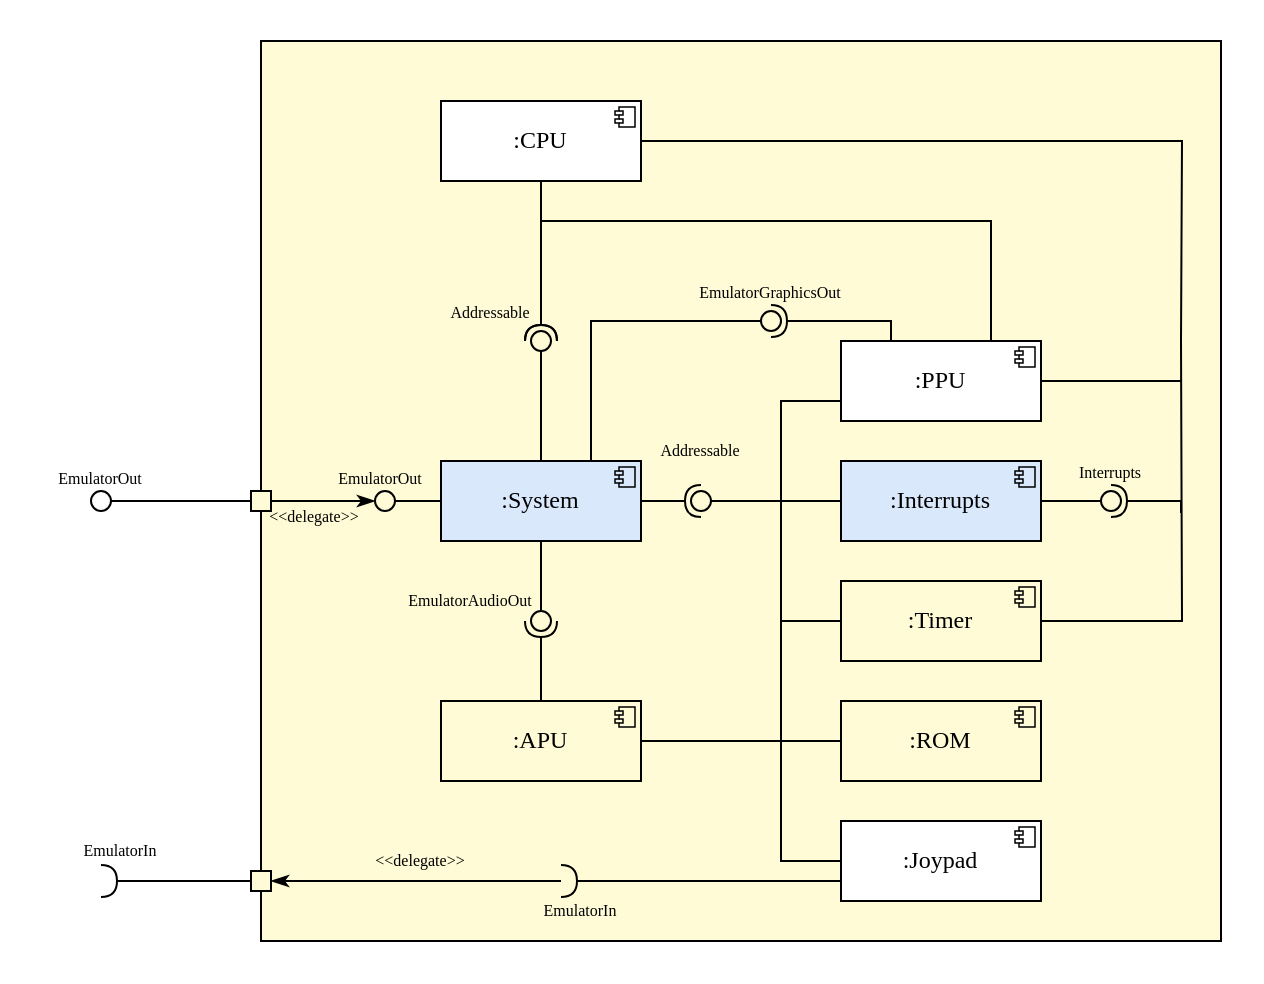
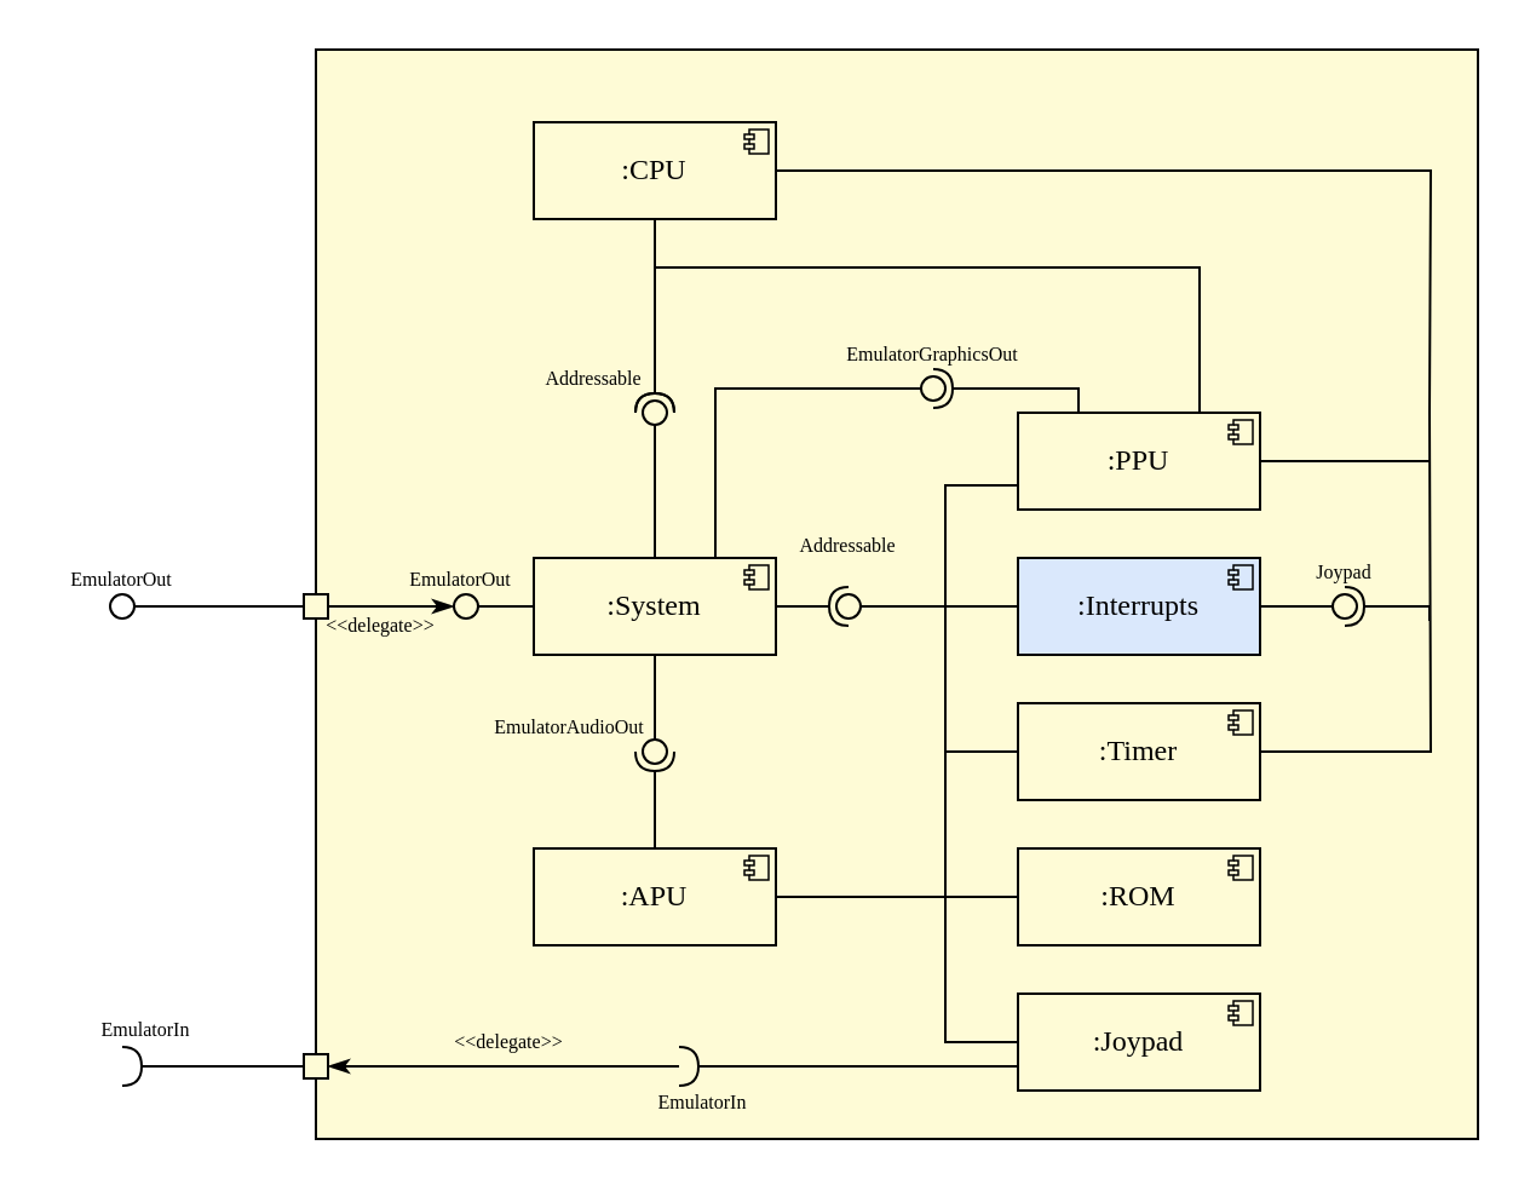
- <mxCell id="5" value=":CPU" style="rounded=0;whiteSpace=wrap;html=1;fontFamily=CMU Serif;fillColor=#ffffff;" parent="1" vertex="1"><mxGeometry x="220" y="50" width="100" height="40" as="geometry" /></mxCell>
+ <mxCell id="5" value=":CPU" style="rounded=0;whiteSpace=wrap;html=1;fontFamily=CMU Serif;fillColor=#FEFBD6;" parent="1" vertex="1"><mxGeometry x="220" y="50" width="100" height="40" as="geometry" /></mxCell>
- <mxCell id="9" value=":PPU" style="rounded=0;whiteSpace=wrap;html=1;fontFamily=CMU Serif;fillColor=#ffffff;" parent="1" vertex="1"><mxGeometry x="420" y="170" width="100" height="40" as="geometry" /></mxCell>
+ <mxCell id="9" value=":PPU" style="rounded=0;whiteSpace=wrap;html=1;fontFamily=CMU Serif;fillColor=#FEFBD6;" parent="1" vertex="1"><mxGeometry x="420" y="170" width="100" height="40" as="geometry" /></mxCell>
- <mxCell id="21" value="Interrupts" style="text;html=1;strokeColor=none;fillColor=none;align=center;verticalAlign=middle;whiteSpace=wrap;rounded=0;fontSize=8;fontFamily=CMU Serif;" parent="1" vertex="1"><mxGeometry x="525" y="231" width="60" height="10" as="geometry" /></mxCell>
+ <mxCell id="21" value="Joypad" style="text;html=1;strokeColor=none;fillColor=none;align=center;verticalAlign=middle;whiteSpace=wrap;rounded=0;fontSize=8;fontFamily=CMU Serif;" parent="1" vertex="1"><mxGeometry x="525" y="231" width="60" height="10" as="geometry" /></mxCell>
- <mxCell id="3" value=":System" style="rounded=0;whiteSpace=wrap;html=1;fontFamily=CMU Serif;fillColor=#dae8fc;" parent="1" vertex="1"><mxGeometry x="220" y="230" width="100" height="40" as="geometry" /></mxCell>
+ <mxCell id="3" value=":System" style="rounded=0;whiteSpace=wrap;html=1;fontFamily=CMU Serif;fillColor=#FEFBD6;" parent="1" vertex="1"><mxGeometry x="220" y="230" width="100" height="40" as="geometry" /></mxCell>
- <mxCell id="26" value=":Joypad" style="rounded=0;whiteSpace=wrap;html=1;fontFamily=CMU Serif;fillColor=#ffffff;" parent="1" vertex="1"><mxGeometry x="420" y="410" width="100" height="40" as="geometry" /></mxCell>
+ <mxCell id="26" value=":Joypad" style="rounded=0;whiteSpace=wrap;html=1;fontFamily=CMU Serif;fillColor=#FEFBD6;" parent="1" vertex="1"><mxGeometry x="420" y="410" width="100" height="40" as="geometry" /></mxCell>
